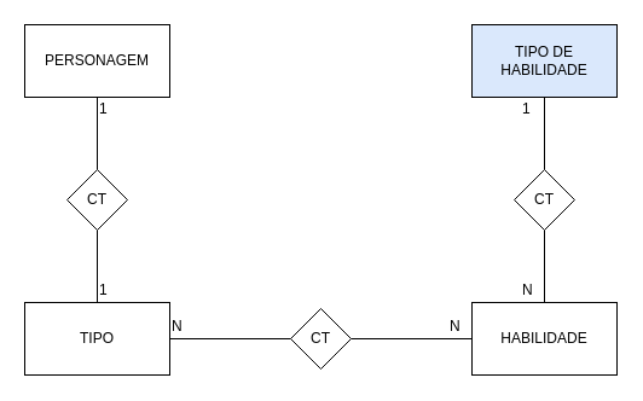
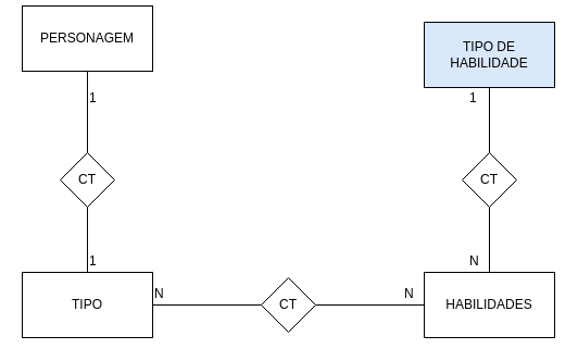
- <mxCell id="2" value="PERSONAGEM" style="rounded=0;whiteSpace=wrap;html=1;" parent="1" vertex="1"><mxGeometry x="20" y="20" width="120" height="60" as="geometry" /></mxCell>
+ <mxCell id="2" value="PERSONAGEM" style="rounded=0;whiteSpace=wrap;html=1;" parent="1" vertex="1"><mxGeometry x="20" y="5" width="120" height="60" as="geometry" /></mxCell>
- <mxCell id="4" value="HABILIDADE" style="rounded=0;whiteSpace=wrap;html=1;" parent="1" vertex="1"><mxGeometry x="390" y="250" width="120" height="60" as="geometry" /></mxCell>
+ <mxCell id="4" value="HABILIDADES" style="rounded=0;whiteSpace=wrap;html=1;" parent="1" vertex="1"><mxGeometry x="390" y="250" width="120" height="60" as="geometry" /></mxCell>
